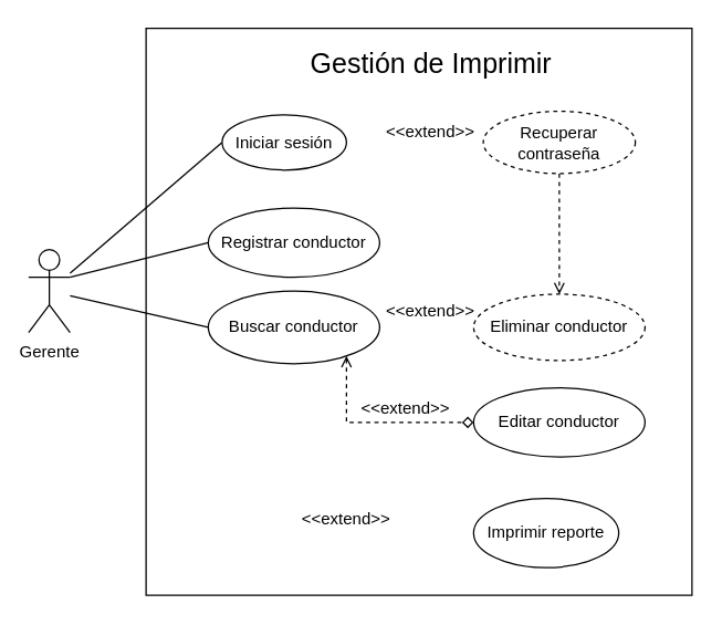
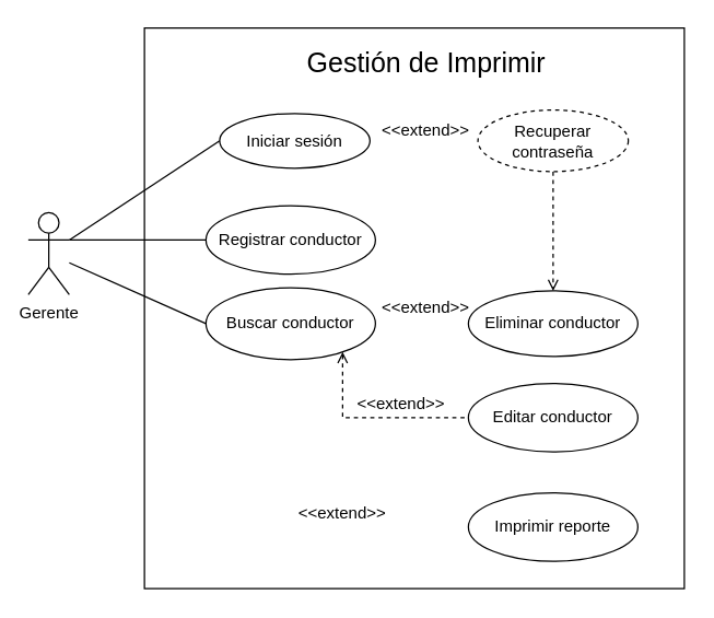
- <mxCell id="4" value="Iniciar sesión" style="ellipse;whiteSpace=wrap;html=1;" vertex="1" parent="1"><mxGeometry x="160" y="82.5" width="90" height="40" as="geometry" /></mxCell>
+ <mxCell id="4" value="Iniciar sesión" style="ellipse;whiteSpace=wrap;html=1;" vertex="1" parent="1"><mxGeometry x="160" y="82.5" width="110" height="40" as="geometry" /></mxCell>
- <mxCell id="3" value="Gerente" style="shape=umlActor;verticalLabelPosition=bottom;verticalAlign=top;html=1;outlineConnect=0;" vertex="1" parent="1"><mxGeometry x="20" y="180" width="30" height="60" as="geometry" /></mxCell>
+ <mxCell id="3" value="Gerente" style="shape=umlActor;verticalLabelPosition=bottom;verticalAlign=top;html=1;outlineConnect=0;" vertex="1" parent="1"><mxGeometry x="20" y="155" width="30" height="60" as="geometry" /></mxCell>
- <mxCell id="10" value="Eliminar conductor" style="ellipse;whiteSpace=wrap;html=1;dashed=1;" vertex="1" parent="1"><mxGeometry x="342" y="212.25" width="124" height="48" as="geometry" /></mxCell>
+ <mxCell id="10" value="Eliminar conductor" style="ellipse;whiteSpace=wrap;html=1;" vertex="1" parent="1"><mxGeometry x="342" y="212.25" width="124" height="48" as="geometry" /></mxCell>
- <mxCell id="7" style="edgeStyle=orthogonalEdgeStyle;rounded=0;orthogonalLoop=1;jettySize=auto;html=1;entryX=0;entryY=0.5;entryDx=0;entryDy=0;dashed=1;startArrow=open;startFill=0;endArrow=diamond;endFill=0;" edge="1" parent="1" source="8" target="9"><mxGeometry relative="1" as="geometry"><Array as="points"><mxPoint x="250" y="305" /></Array></mxGeometry></mxCell>
+ <mxCell id="7" style="edgeStyle=orthogonalEdgeStyle;rounded=0;orthogonalLoop=1;jettySize=auto;html=1;entryX=0;entryY=0.5;entryDx=0;entryDy=0;dashed=1;startArrow=open;startFill=0;endArrow=none;endFill=0;" edge="1" parent="1" source="8" target="9"><mxGeometry relative="1" as="geometry"><Array as="points"><mxPoint x="250" y="305" /></Array></mxGeometry></mxCell>
- <mxCell id="16" value="Imprimir reporte" style="ellipse;whiteSpace=wrap;html=1;" vertex="1" parent="1"><mxGeometry x="342" y="360" width="105" height="50" as="geometry" /></mxCell>
+ <mxCell id="16" value="Imprimir reporte" style="ellipse;whiteSpace=wrap;html=1;" vertex="1" parent="1"><mxGeometry x="342" y="360" width="124" height="50" as="geometry" /></mxCell>
